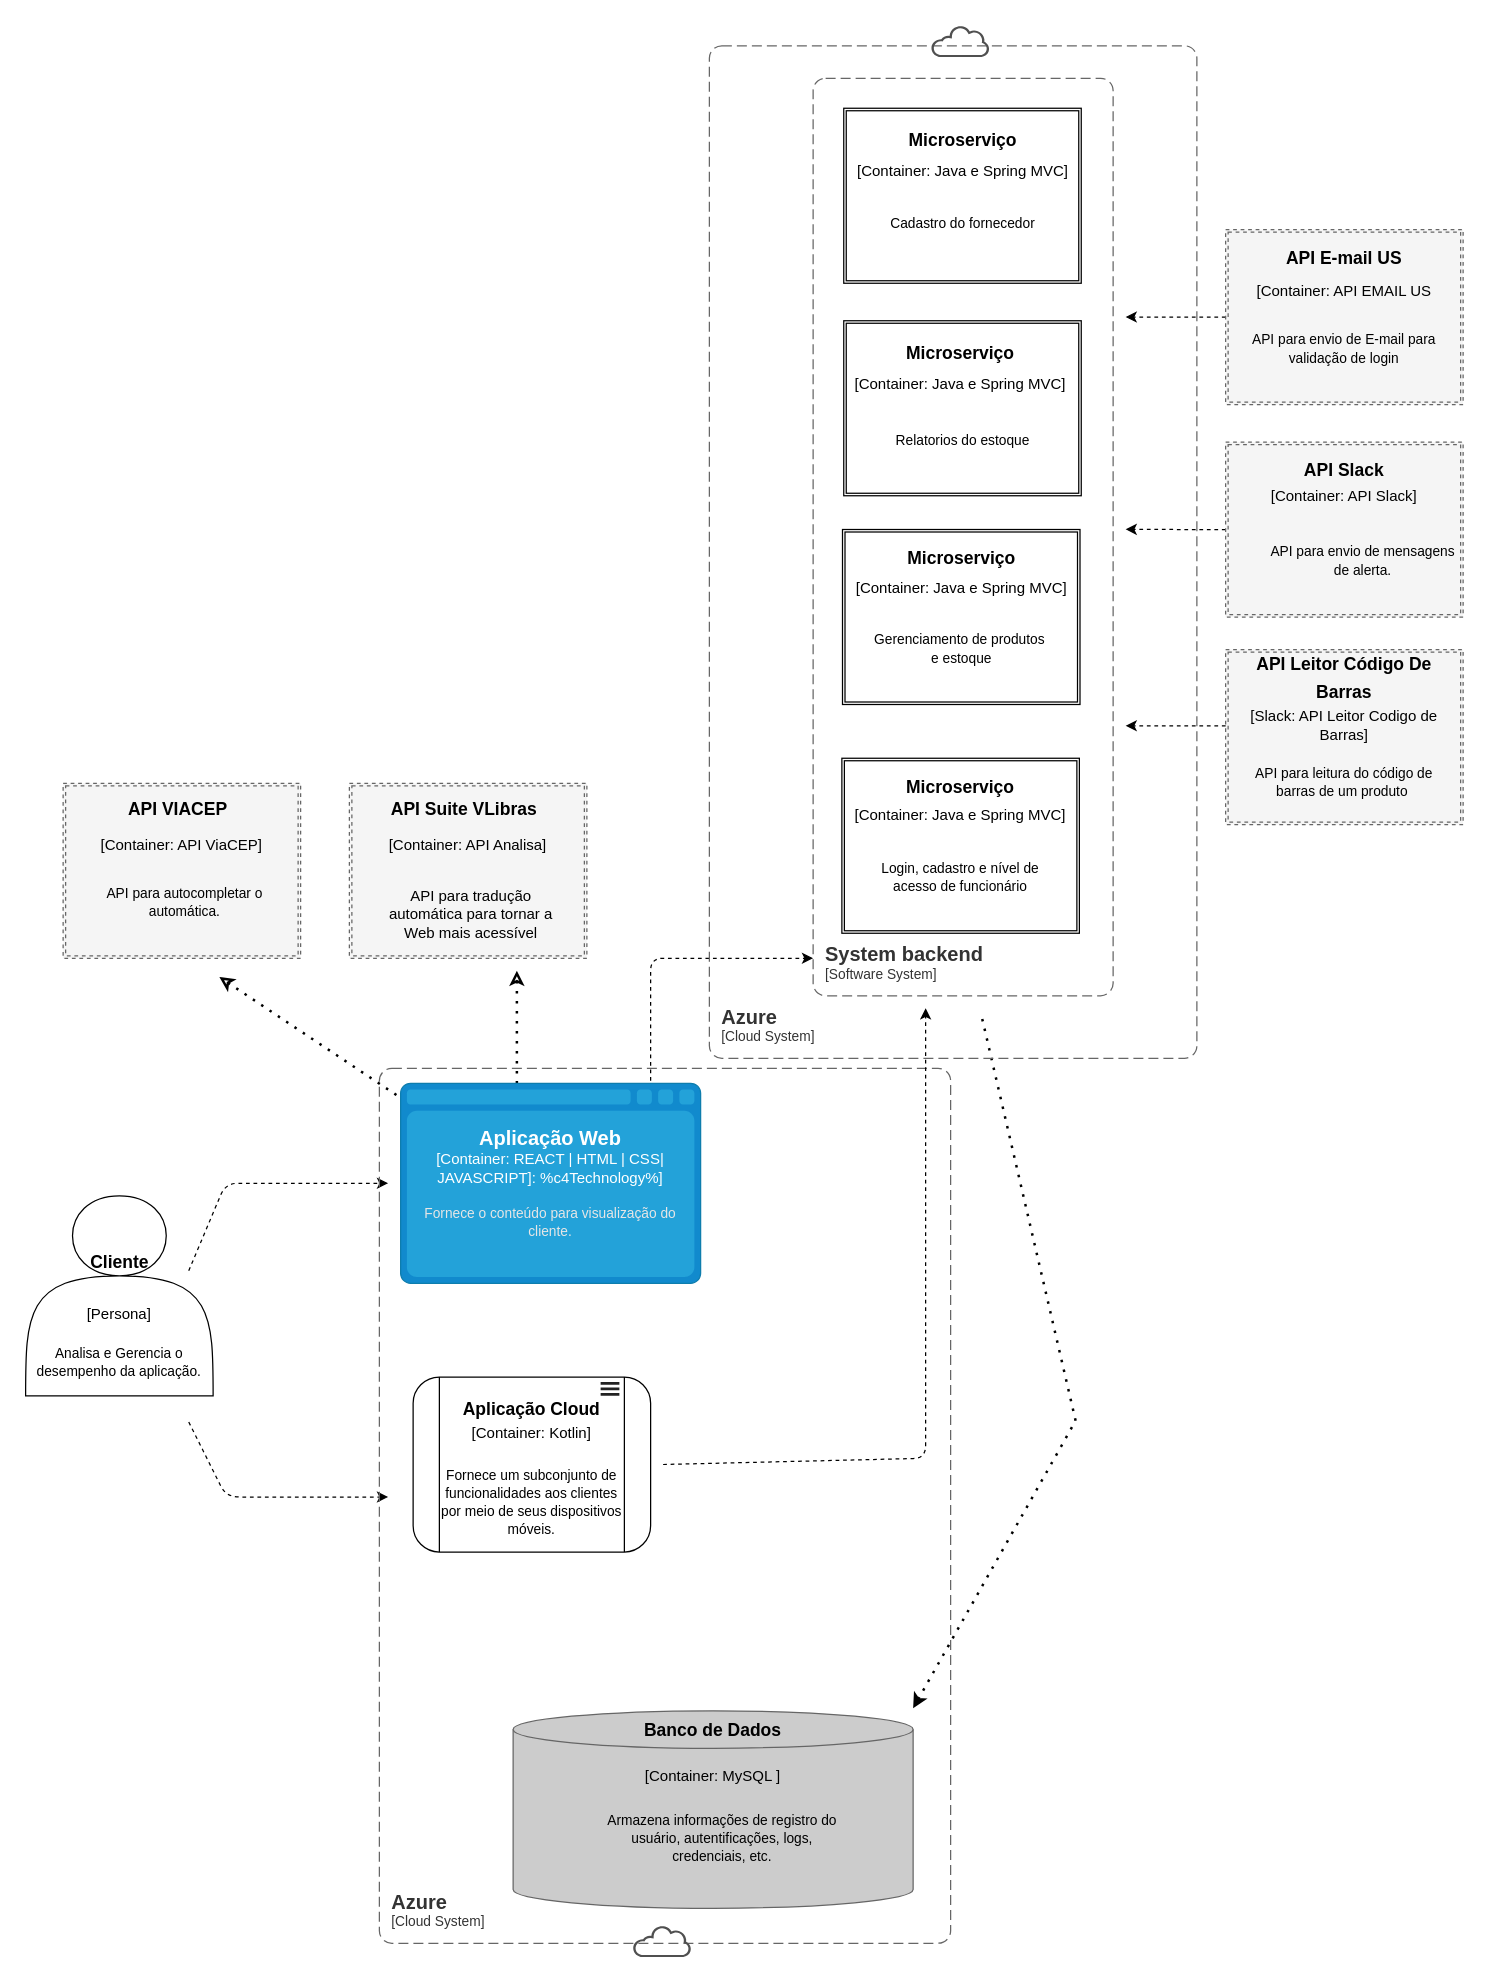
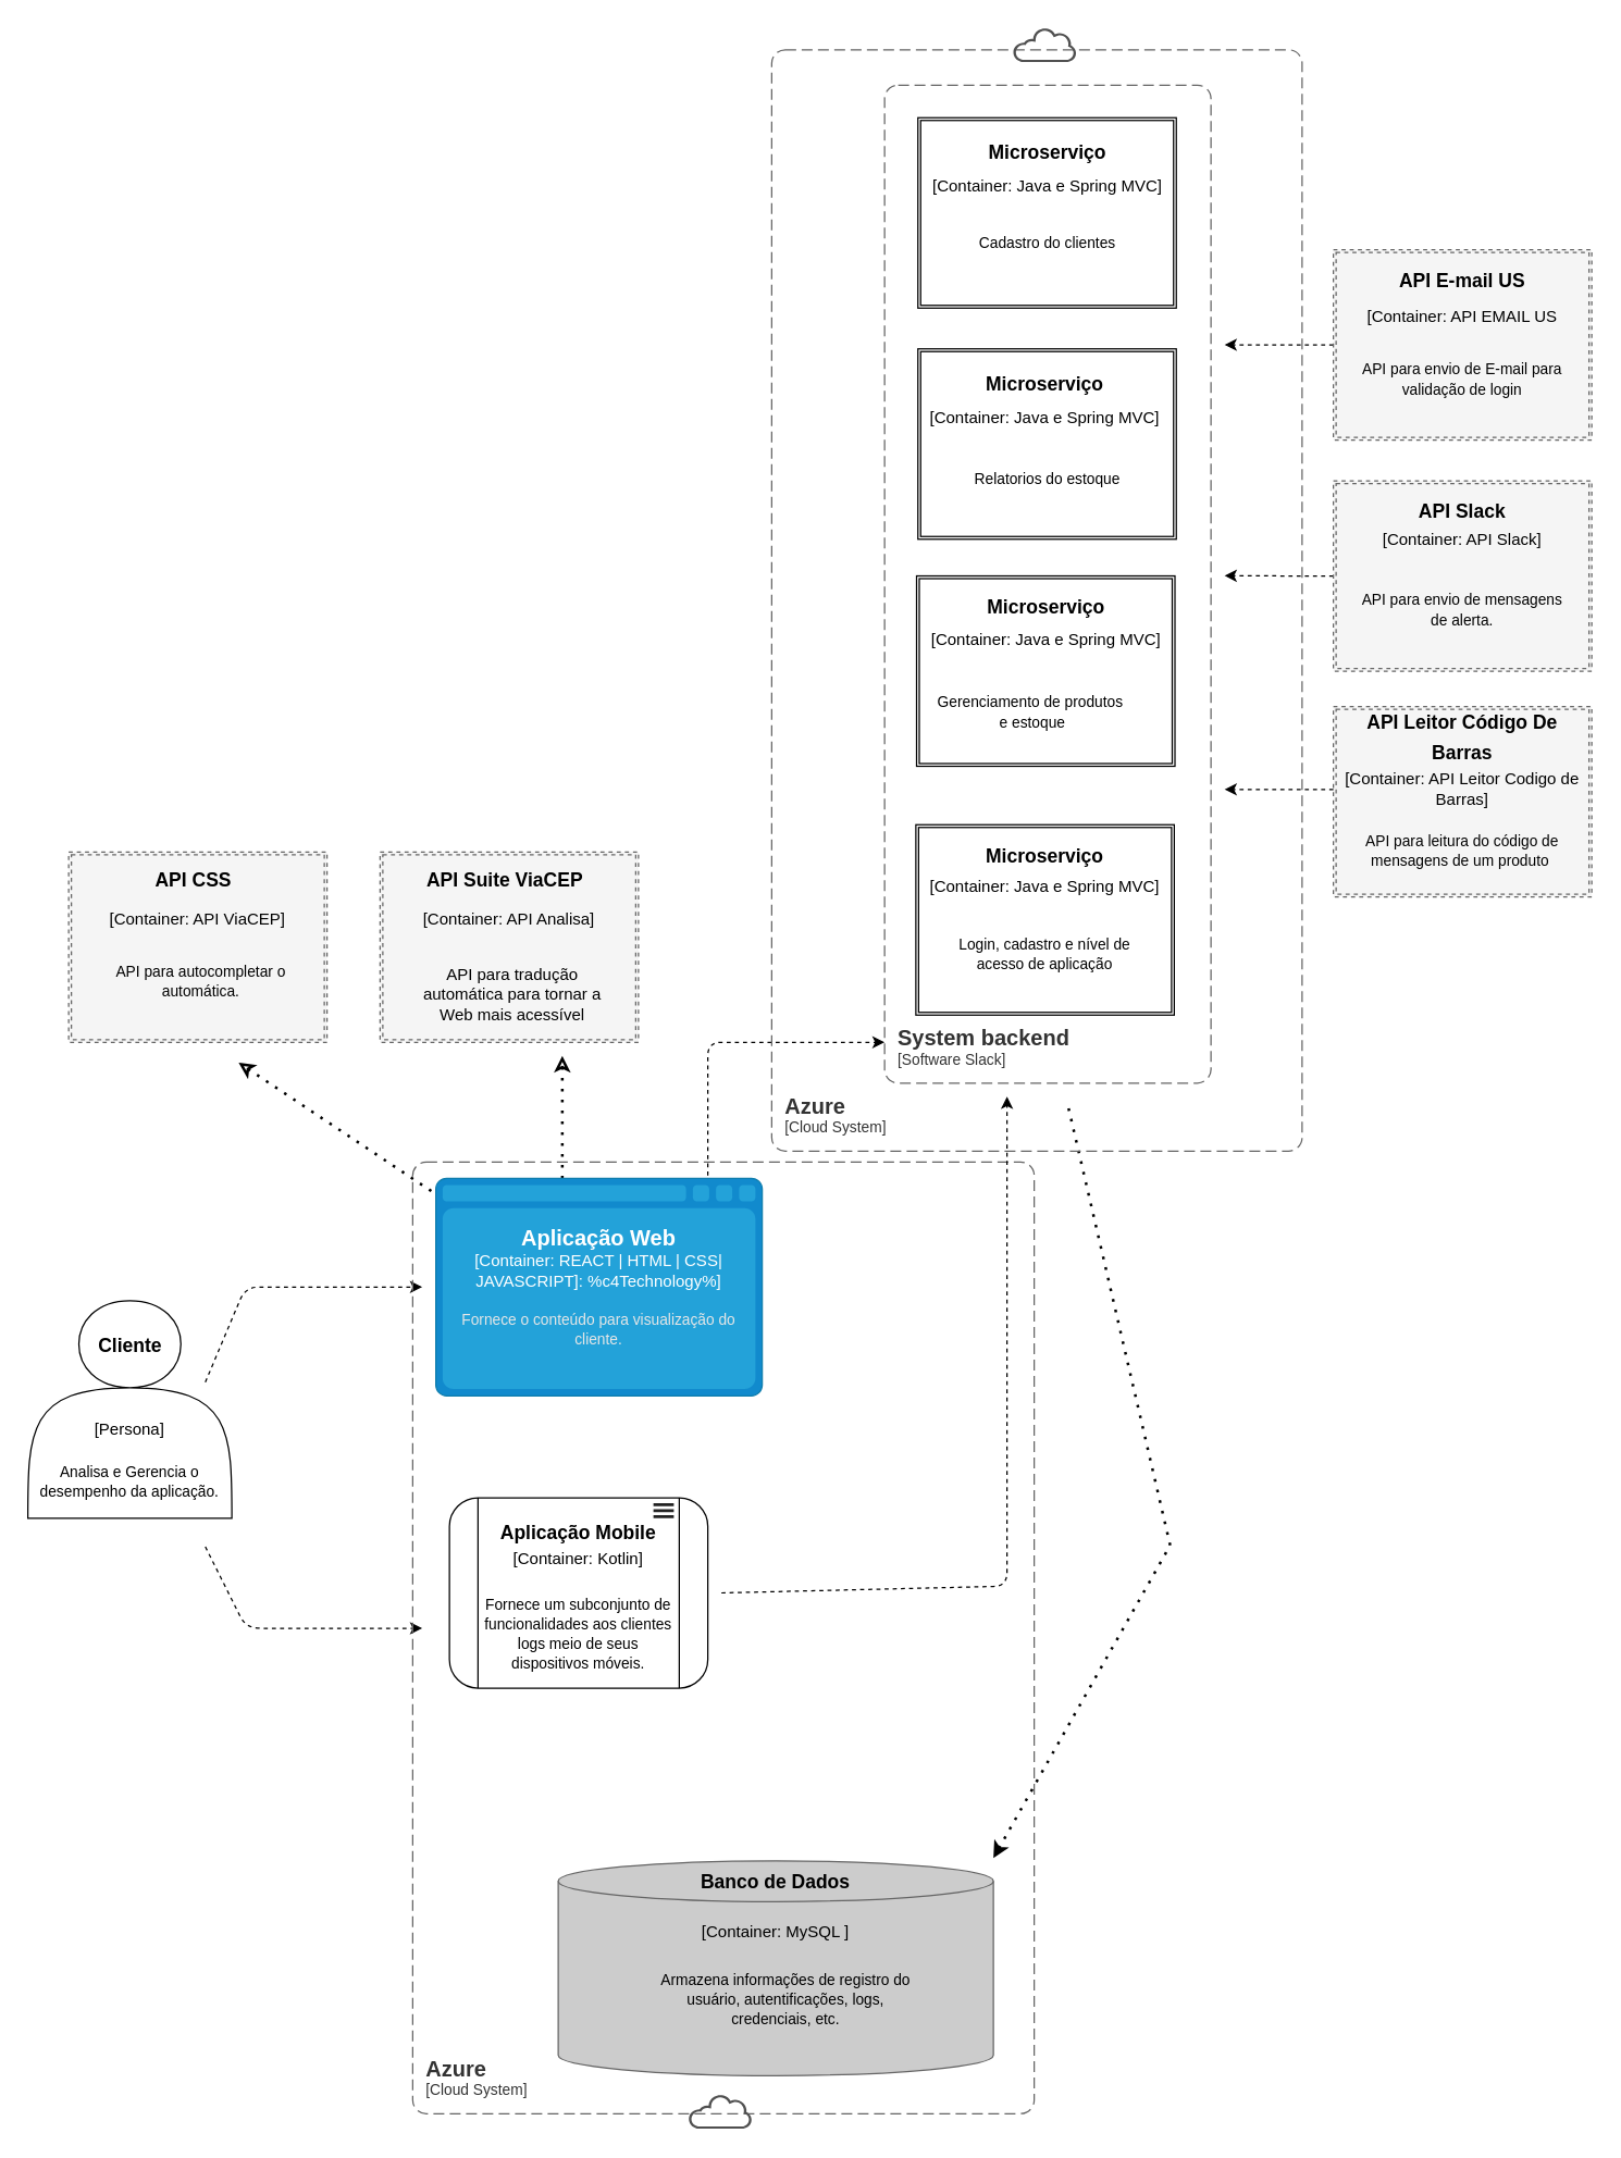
- <mxCell id="63" value="&lt;span style=&quot;font-size: 11px;&quot;&gt;Cadastro do fornecedor&lt;/span&gt;" style="text;html=1;align=center;verticalAlign=middle;whiteSpace=wrap;rounded=0;" vertex="1" parent="1"><mxGeometry x="695" y="148" width="150" height="60" as="geometry" /></mxCell>
+ <mxCell id="63" value="&lt;span style=&quot;font-size: 11px;&quot;&gt;Cadastro do clientes&lt;/span&gt;" style="text;html=1;align=center;verticalAlign=middle;whiteSpace=wrap;rounded=0;" vertex="1" parent="1"><mxGeometry x="695" y="148" width="150" height="60" as="geometry" /></mxCell>
- <mxCell id="25" value="&lt;font style=&quot;font-size: 11px;&quot;&gt;API para envio de mensagens de alerta.&lt;/font&gt;" style="text;html=1;align=center;verticalAlign=middle;whiteSpace=wrap;rounded=0;" parent="1" vertex="1"><mxGeometry x="1015" y="418" width="150" height="60" as="geometry" /></mxCell>
+ <mxCell id="25" value="&lt;font style=&quot;font-size: 11px;&quot;&gt;API para envio de mensagens de alerta.&lt;/font&gt;" style="text;html=1;align=center;verticalAlign=middle;whiteSpace=wrap;rounded=0;" parent="1" vertex="1"><mxGeometry x="1000" y="418" width="150" height="60" as="geometry" /></mxCell>
- <mxCell id="14" value="&lt;span style=&quot;font-size: 11px;&quot;&gt;Gerenciamento de produtos&amp;nbsp; e estoque&lt;/span&gt;" style="text;html=1;align=center;verticalAlign=middle;whiteSpace=wrap;rounded=0;" parent="1" vertex="1"><mxGeometry x="693.5" y="488" width="150" height="60" as="geometry" /></mxCell>
+ <mxCell id="14" value="&lt;span style=&quot;font-size: 11px;&quot;&gt;Gerenciamento de produtos&amp;nbsp; e estoque&lt;/span&gt;" style="text;html=1;align=center;verticalAlign=middle;whiteSpace=wrap;rounded=0;" parent="1" vertex="1"><mxGeometry x="683.5" y="493" width="150" height="60" as="geometry" /></mxCell>
- <mxCell id="40" value="[Slack: API Leitor Codigo de Barras]" style="text;html=1;align=center;verticalAlign=middle;whiteSpace=wrap;rounded=0;" parent="1" vertex="1"><mxGeometry x="980" y="565" width="190" height="30" as="geometry" /></mxCell>
+ <mxCell id="40" value="[Container: API Leitor Codigo de Barras]" style="text;html=1;align=center;verticalAlign=middle;whiteSpace=wrap;rounded=0;" parent="1" vertex="1"><mxGeometry x="980" y="565" width="190" height="30" as="geometry" /></mxCell>
- <mxCell id="41" value="&lt;font style=&quot;font-size: 11px;&quot;&gt;API para leitura do código de barras de um produto&amp;nbsp;&lt;/font&gt;" style="text;html=1;align=center;verticalAlign=middle;whiteSpace=wrap;rounded=0;" parent="1" vertex="1"><mxGeometry x="1000" y="595" width="150" height="60" as="geometry" /></mxCell>
+ <mxCell id="41" value="&lt;font style=&quot;font-size: 11px;&quot;&gt;API para leitura do código de mensagens de um produto&amp;nbsp;&lt;/font&gt;" style="text;html=1;align=center;verticalAlign=middle;whiteSpace=wrap;rounded=0;" parent="1" vertex="1"><mxGeometry x="1000" y="595" width="150" height="60" as="geometry" /></mxCell>
- <mxCell id="27" value="&lt;h2&gt;&lt;span style=&quot;font-size: 14px;&quot;&gt;API VIACEP&lt;/span&gt;&lt;/h2&gt;" style="text;html=1;align=center;verticalAlign=middle;whiteSpace=wrap;rounded=0;" parent="1" vertex="1"><mxGeometry x="47" y="631" width="190" height="30" as="geometry" /></mxCell>
+ <mxCell id="27" value="&lt;h2&gt;&lt;span style=&quot;font-size: 14px;&quot;&gt;API CSS&lt;/span&gt;&lt;/h2&gt;" style="text;html=1;align=center;verticalAlign=middle;whiteSpace=wrap;rounded=0;" parent="1" vertex="1"><mxGeometry x="47" y="631" width="190" height="30" as="geometry" /></mxCell>
- <mxCell id="34" value="&lt;h2&gt;&lt;span style=&quot;font-size: 14px;&quot;&gt;API Suite VLibras&lt;/span&gt;&lt;/h2&gt;" style="text;html=1;align=center;verticalAlign=middle;whiteSpace=wrap;rounded=0;" parent="1" vertex="1"><mxGeometry x="276" y="631" width="190" height="30" as="geometry" /></mxCell>
+ <mxCell id="34" value="&lt;h2&gt;&lt;span style=&quot;font-size: 14px;&quot;&gt;API Suite ViaCEP&lt;/span&gt;&lt;/h2&gt;" style="text;html=1;align=center;verticalAlign=middle;whiteSpace=wrap;rounded=0;" parent="1" vertex="1"><mxGeometry x="276" y="631" width="190" height="30" as="geometry" /></mxCell>
- <mxCell id="55" value="&lt;span style=&quot;font-size: 11px;&quot;&gt;Login, cadastro e nível de acesso de funcionário&lt;/span&gt;" style="text;html=1;align=center;verticalAlign=middle;whiteSpace=wrap;rounded=0;" vertex="1" parent="1"><mxGeometry x="693" y="671" width="150" height="60" as="geometry" /></mxCell>
+ <mxCell id="55" value="&lt;span style=&quot;font-size: 11px;&quot;&gt;Login, cadastro e nível de acesso de aplicação&lt;/span&gt;" style="text;html=1;align=center;verticalAlign=middle;whiteSpace=wrap;rounded=0;" vertex="1" parent="1"><mxGeometry x="693" y="671" width="150" height="60" as="geometry" /></mxCell>
- <mxCell id="64" value="&lt;font style=&quot;font-size: 16px&quot;&gt;&lt;b&gt;&lt;div style=&quot;text-align: left&quot;&gt;System backend&lt;/div&gt;&lt;/b&gt;&lt;/font&gt;&lt;div style=&quot;text-align: left&quot;&gt;[Software System]&lt;/div&gt;" style="rounded=1;fontSize=11;whiteSpace=wrap;html=1;dashed=1;arcSize=20;fillColor=none;strokeColor=#666666;fontColor=#333333;labelBackgroundColor=none;align=left;verticalAlign=bottom;labelBorderColor=none;spacingTop=0;spacing=10;dashPattern=8 4;metaEdit=1;rotatable=0;perimeter=rectanglePerimeter;noLabel=0;labelPadding=0;allowArrows=0;connectable=0;expand=0;recursiveResize=0;editable=1;pointerEvents=0;absoluteArcSize=1;points=[[0.25,0,0],[0.5,0,0],[0.75,0,0],[1,0.25,0],[1,0.5,0],[1,0.75,0],[0.75,1,0],[0.5,1,0],[0.25,1,0],[0,0.75,0],[0,0.5,0],[0,0.25,0]];" vertex="1" parent="1"><mxGeometry x="650" y="62" width="240" height="734" as="geometry" /></mxCell>
+ <mxCell id="64" value="&lt;font style=&quot;font-size: 16px&quot;&gt;&lt;b&gt;&lt;div style=&quot;text-align: left&quot;&gt;System backend&lt;/div&gt;&lt;/b&gt;&lt;/font&gt;&lt;div style=&quot;text-align: left&quot;&gt;[Software Slack]&lt;/div&gt;" style="rounded=1;fontSize=11;whiteSpace=wrap;html=1;dashed=1;arcSize=20;fillColor=none;strokeColor=#666666;fontColor=#333333;labelBackgroundColor=none;align=left;verticalAlign=bottom;labelBorderColor=none;spacingTop=0;spacing=10;dashPattern=8 4;metaEdit=1;rotatable=0;perimeter=rectanglePerimeter;noLabel=0;labelPadding=0;allowArrows=0;connectable=0;expand=0;recursiveResize=0;editable=1;pointerEvents=0;absoluteArcSize=1;points=[[0.25,0,0],[0.5,0,0],[0.75,0,0],[1,0.25,0],[1,0.5,0],[1,0.75,0],[0.75,1,0],[0.5,1,0],[0.25,1,0],[0,0.75,0],[0,0.5,0],[0,0.25,0]];" vertex="1" parent="1"><mxGeometry x="650" y="62" width="240" height="734" as="geometry" /></mxCell>
- <mxCell id="16" value="&lt;h2&gt;&lt;span style=&quot;font-size: 14px;&quot;&gt;Cliente&lt;/span&gt;&lt;/h2&gt;" style="text;html=1;align=center;verticalAlign=middle;whiteSpace=wrap;rounded=0;" parent="1" vertex="1"><mxGeometry x="39.5" y="993" width="111" height="30" as="geometry" /></mxCell>
+ <mxCell id="16" value="&lt;h2&gt;&lt;span style=&quot;font-size: 14px;&quot;&gt;Cliente&lt;/span&gt;&lt;/h2&gt;" style="text;html=1;align=center;verticalAlign=middle;whiteSpace=wrap;rounded=0;" parent="1" vertex="1"><mxGeometry x="39.5" y="973" width="111" height="30" as="geometry" /></mxCell>
- <mxCell id="5" value="&lt;h2&gt;&lt;font style=&quot;font-size: 14px;&quot;&gt;&lt;b&gt;Aplicação Cloud&lt;/b&gt;&lt;/font&gt;&lt;/h2&gt;" style="text;html=1;align=center;verticalAlign=middle;whiteSpace=wrap;rounded=0;" parent="1" vertex="1"><mxGeometry x="330" y="1111" width="190" height="30" as="geometry" /></mxCell>
+ <mxCell id="5" value="&lt;h2&gt;&lt;font style=&quot;font-size: 14px;&quot;&gt;&lt;b&gt;Aplicação Mobile&lt;/b&gt;&lt;/font&gt;&lt;/h2&gt;" style="text;html=1;align=center;verticalAlign=middle;whiteSpace=wrap;rounded=0;" parent="1" vertex="1"><mxGeometry x="330" y="1111" width="190" height="30" as="geometry" /></mxCell>
- <mxCell id="4" value="&lt;font style=&quot;font-size: 11px;&quot;&gt;Fornece um subconjunto de funcionalidades aos clientes por meio de seus dispositivos móveis.&lt;/font&gt;" style="text;html=1;align=center;verticalAlign=middle;whiteSpace=wrap;rounded=0;" parent="1" vertex="1"><mxGeometry x="350" y="1171" width="150" height="60" as="geometry" /></mxCell>
+ <mxCell id="4" value="&lt;font style=&quot;font-size: 11px;&quot;&gt;Fornece um subconjunto de funcionalidades aos clientes logs meio de seus dispositivos móveis.&lt;/font&gt;" style="text;html=1;align=center;verticalAlign=middle;whiteSpace=wrap;rounded=0;" parent="1" vertex="1"><mxGeometry x="350" y="1171" width="150" height="60" as="geometry" /></mxCell>
